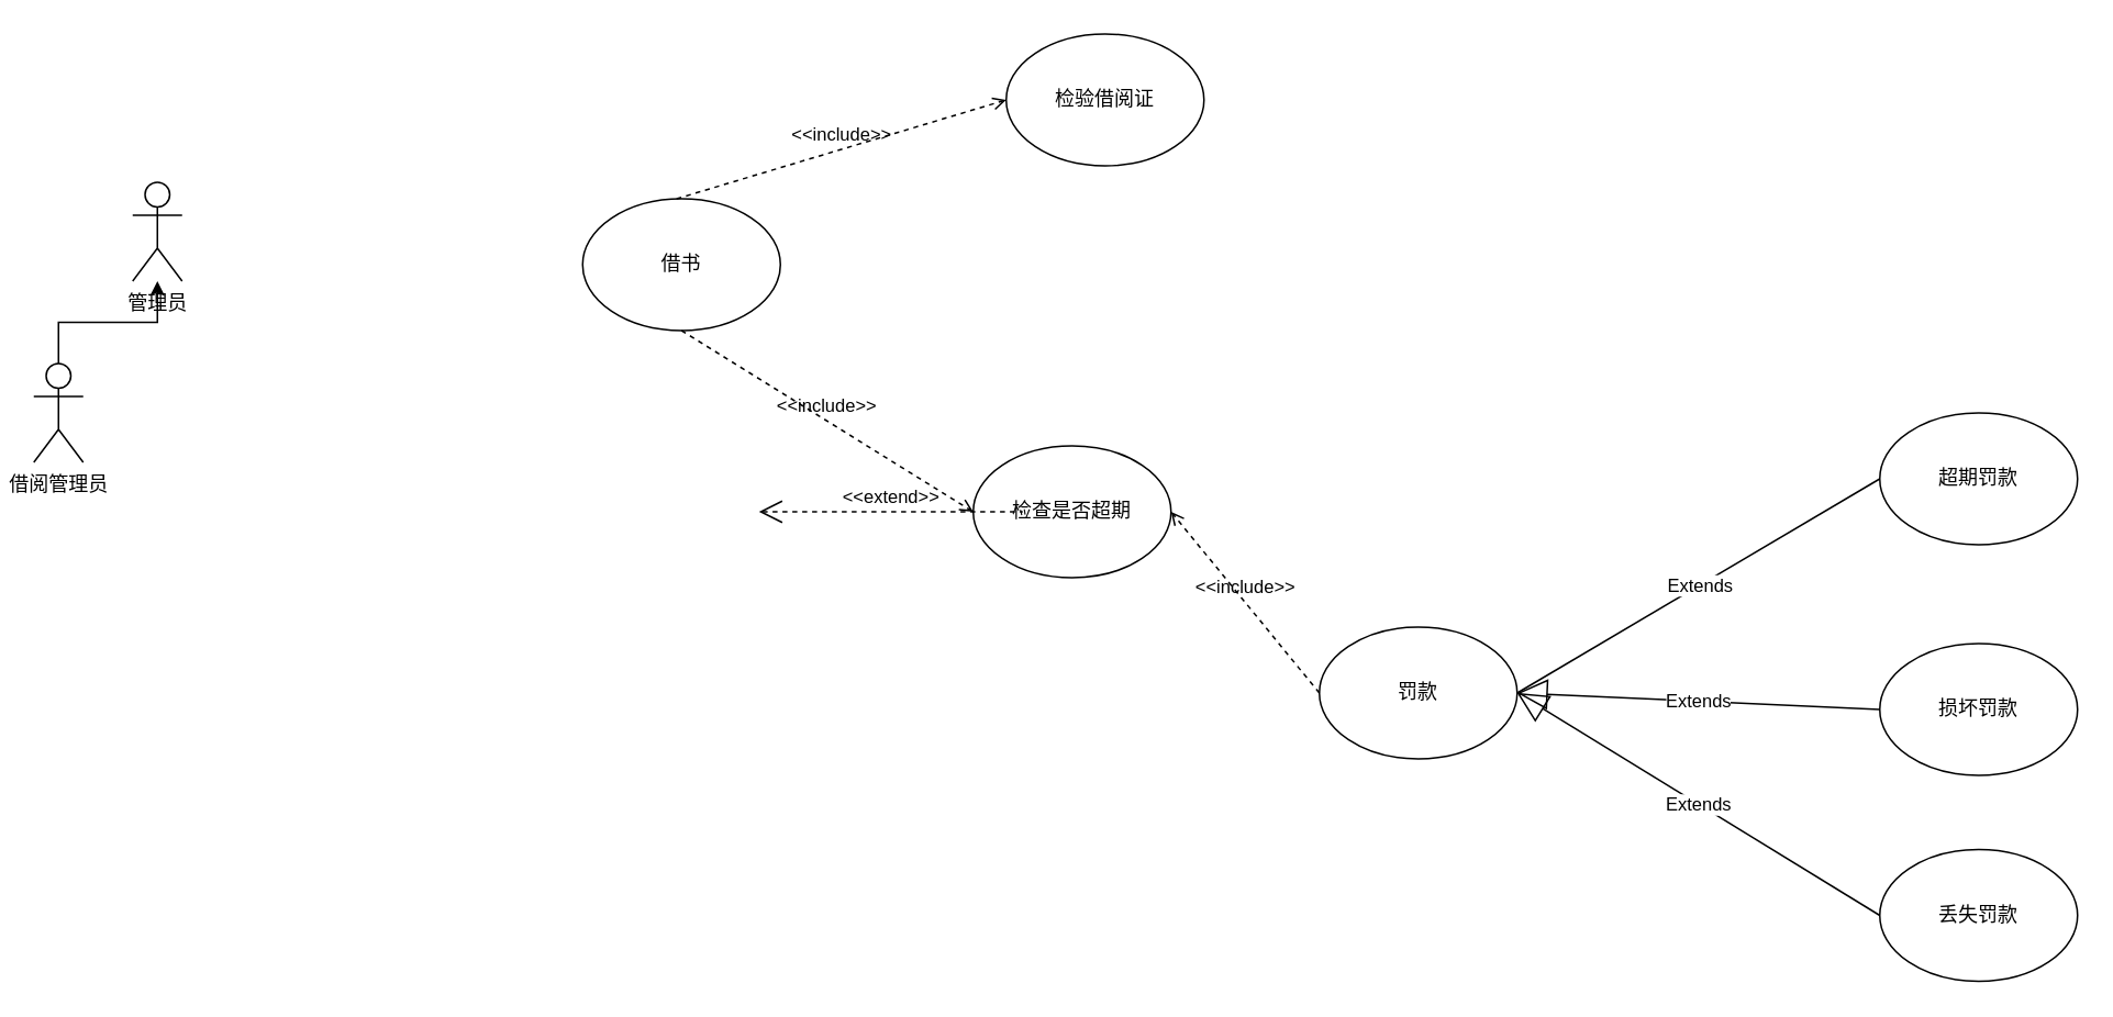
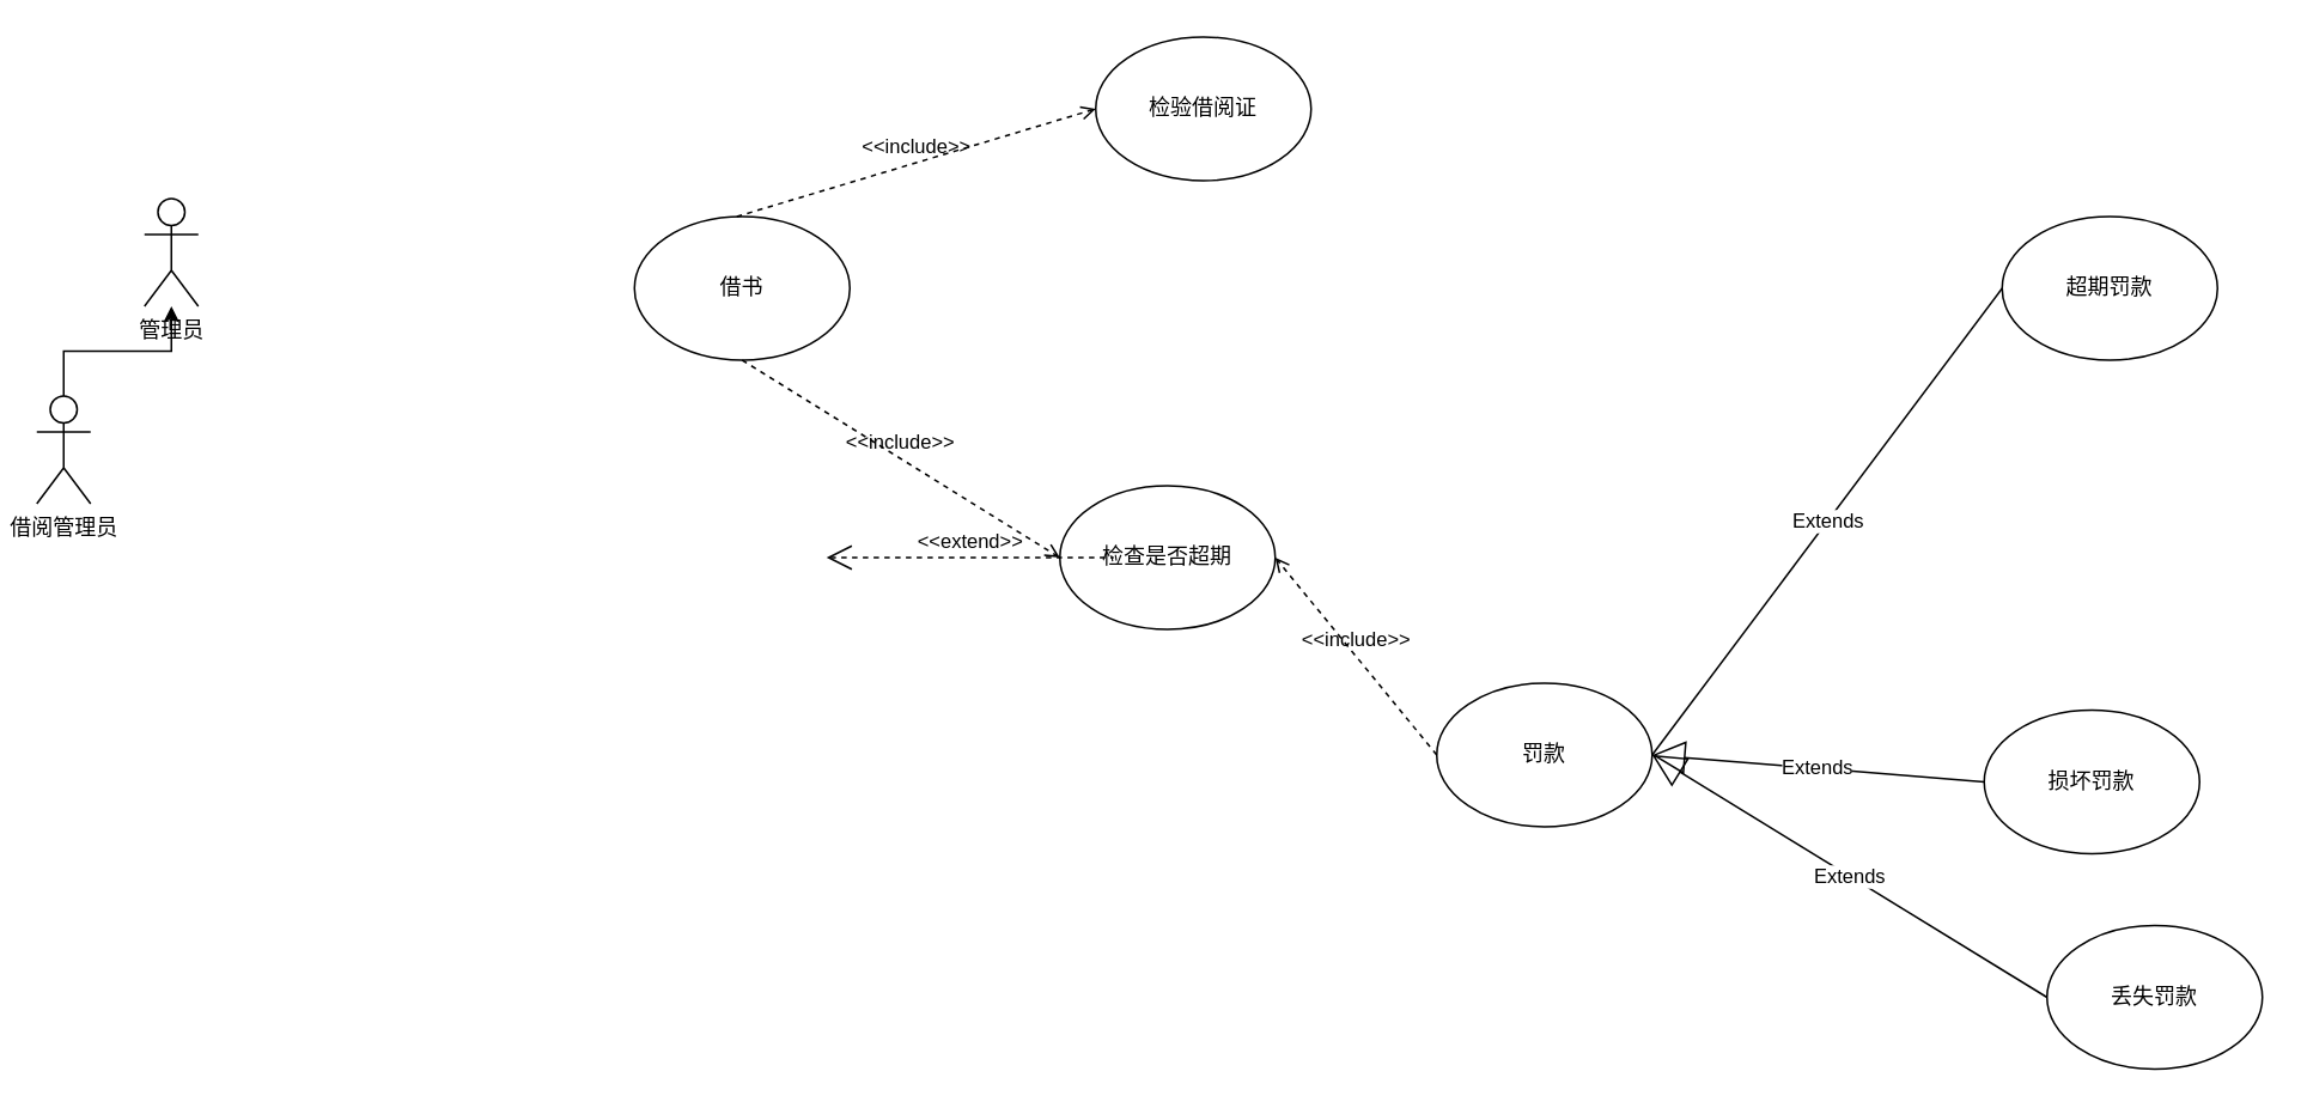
- <mxCell id="9" value="超期罚款" style="ellipse;whiteSpace=wrap;html=1;" vertex="1" parent="1"><mxGeometry x="1140" y="250" width="120" height="80" as="geometry" /></mxCell>
+ <mxCell id="9" value="超期罚款" style="ellipse;whiteSpace=wrap;html=1;" vertex="1" parent="1"><mxGeometry x="1115" y="120" width="120" height="80" as="geometry" /></mxCell>
- <mxCell id="10" value="损坏罚款" style="ellipse;whiteSpace=wrap;html=1;" vertex="1" parent="1"><mxGeometry x="1140" y="390" width="120" height="80" as="geometry" /></mxCell>
+ <mxCell id="10" value="损坏罚款" style="ellipse;whiteSpace=wrap;html=1;" vertex="1" parent="1"><mxGeometry x="1105" y="395" width="120" height="80" as="geometry" /></mxCell>
